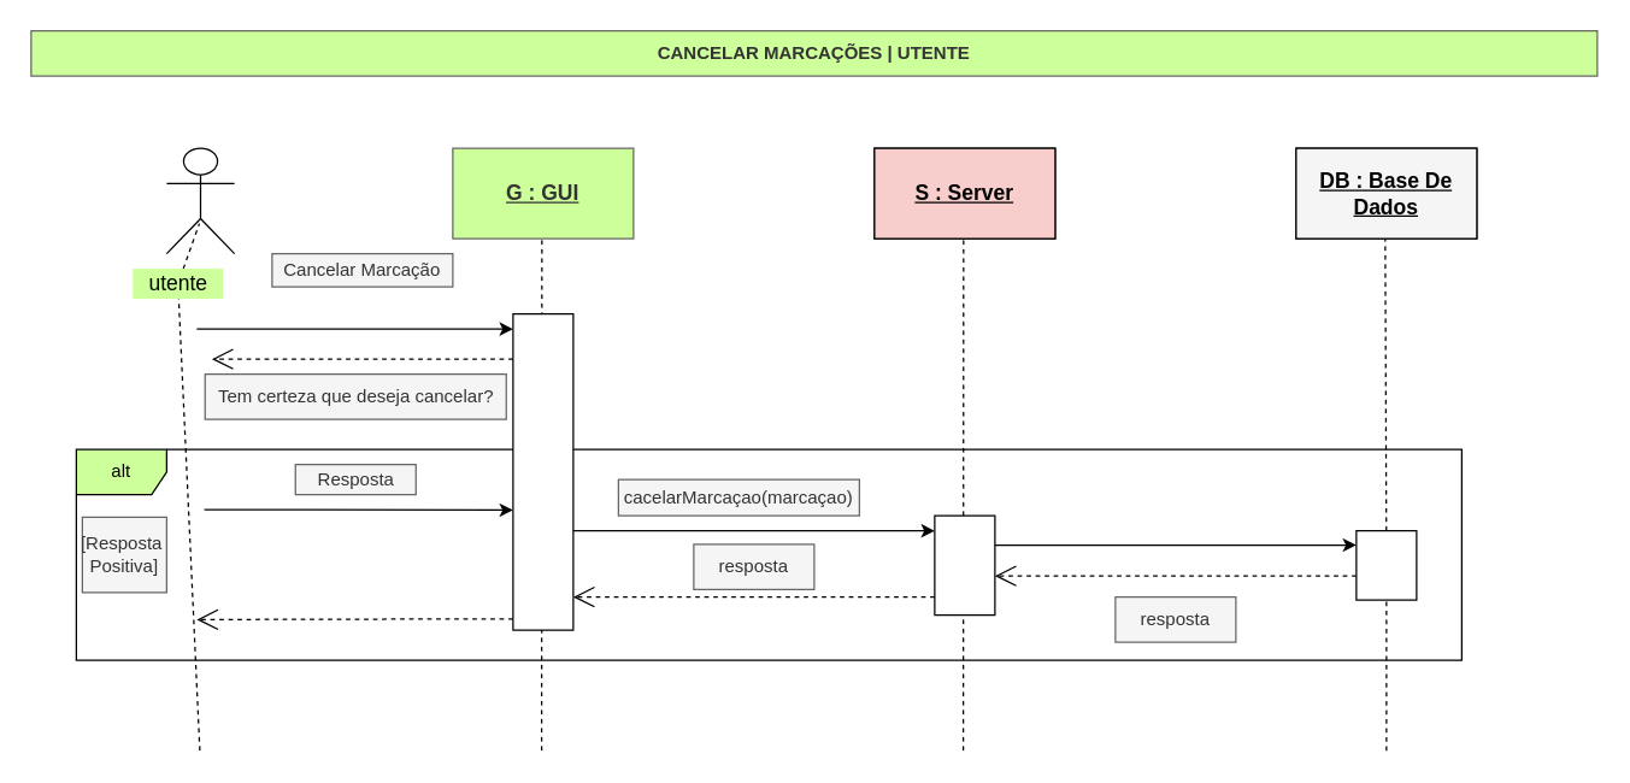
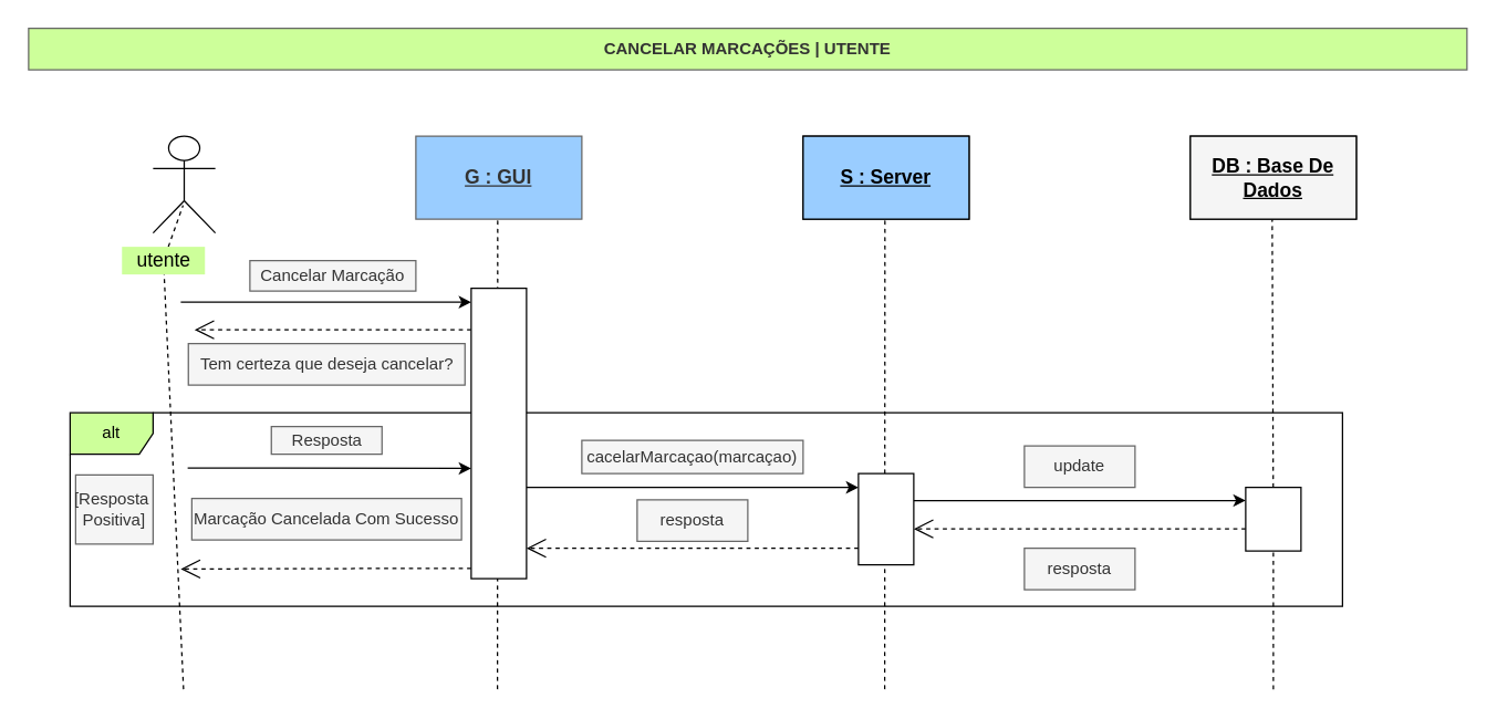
- <mxCell id="6" value="&lt;font style=&quot;font-size: 14px&quot;&gt;&lt;u&gt;&lt;b&gt;G : GUI&lt;/b&gt;&lt;/u&gt;&lt;/font&gt;" style="rounded=0;whiteSpace=wrap;html=1;strokeColor=#666666;fontColor=#333333;fillColor=#CDFF9A;" parent="1" vertex="1"><mxGeometry x="300" y="98" width="120" height="60" as="geometry" /></mxCell>
+ <mxCell id="6" value="&lt;font style=&quot;font-size: 14px&quot;&gt;&lt;u&gt;&lt;b&gt;G : GUI&lt;/b&gt;&lt;/u&gt;&lt;/font&gt;" style="rounded=0;whiteSpace=wrap;html=1;strokeColor=#666666;fontColor=#333333;fillColor=#9acdff;" parent="1" vertex="1"><mxGeometry x="300" y="98" width="120" height="60" as="geometry" /></mxCell>
- <mxCell id="35" value="&lt;font style=&quot;font-size: 14px&quot;&gt;&lt;b&gt;&lt;u&gt;S : Server&lt;/u&gt;&lt;/b&gt;&lt;/font&gt;" style="rounded=0;whiteSpace=wrap;html=1;fillColor=#f8cecc;" vertex="1" parent="1"><mxGeometry x="580" y="98" width="120" height="60" as="geometry" /></mxCell>
+ <mxCell id="35" value="&lt;font style=&quot;font-size: 14px&quot;&gt;&lt;b&gt;&lt;u&gt;S : Server&lt;/u&gt;&lt;/b&gt;&lt;/font&gt;" style="rounded=0;whiteSpace=wrap;html=1;fillColor=#9ACDFF;" vertex="1" parent="1"><mxGeometry x="580" y="98" width="120" height="60" as="geometry" /></mxCell>
- <mxCell id="7" value="Cancelar Marcação" style="text;html=1;strokeColor=#666666;align=center;verticalAlign=middle;whiteSpace=wrap;rounded=0;fillColor=#f5f5f5;fontColor=#333333;" parent="1" vertex="1"><mxGeometry x="180" y="168" width="120" height="22" as="geometry" /></mxCell>
+ <mxCell id="7" value="Cancelar Marcação" style="text;html=1;strokeColor=#666666;align=center;verticalAlign=middle;whiteSpace=wrap;rounded=0;fillColor=#f5f5f5;fontColor=#333333;" parent="1" vertex="1"><mxGeometry x="180" y="188" width="120" height="22" as="geometry" /></mxCell>
- <mxCell id="18" value="cacelarMarcaçao(marcaçao)" style="text;html=1;strokeColor=#666666;align=center;verticalAlign=middle;whiteSpace=wrap;rounded=0;fillColor=#f5f5f5;fontColor=#333333;" parent="1" vertex="1"><mxGeometry x="410" y="318" width="160" height="24" as="geometry" /></mxCell>
+ <mxCell id="18" value="cacelarMarcaçao(marcaçao)" style="text;html=1;strokeColor=#666666;align=center;verticalAlign=middle;whiteSpace=wrap;rounded=0;fillColor=#f5f5f5;fontColor=#333333;" parent="1" vertex="1"><mxGeometry x="420" y="318" width="160" height="24" as="geometry" /></mxCell>
+ <mxCell id="20" value="update" style="text;html=1;strokeColor=#666666;align=center;verticalAlign=middle;whiteSpace=wrap;rounded=0;fillColor=#f5f5f5;fontColor=#333333;" parent="1" vertex="1"><mxGeometry x="740" y="322" width="80" height="30" as="geometry" /></mxCell>
+ <mxCell id="26" value="Marcação Cancelada Com Sucesso" style="text;html=1;strokeColor=#666666;align=center;verticalAlign=middle;whiteSpace=wrap;rounded=0;fillColor=#f5f5f5;fontColor=#333333;" parent="1" vertex="1"><mxGeometry x="138" y="360" width="195" height="30" as="geometry" /></mxCell>
